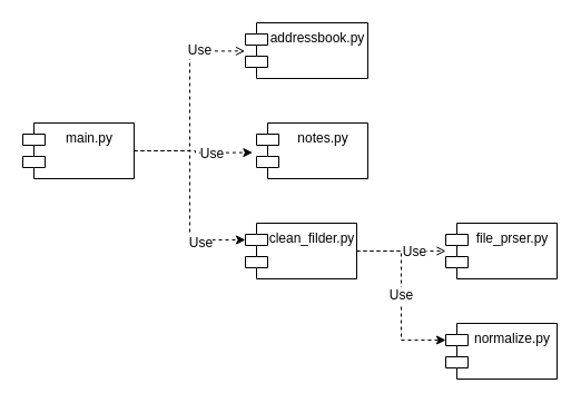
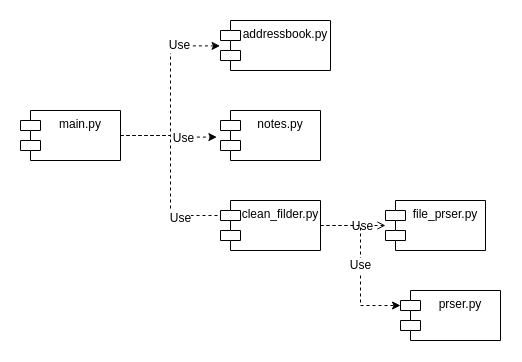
- <mxCell id="2" style="edgeStyle=orthogonalEdgeStyle;rounded=0;orthogonalLoop=1;jettySize=auto;html=1;entryX=-0.004;entryY=0.508;entryDx=0;entryDy=0;entryPerimeter=0;dashed=1;endArrow=open;" edge="1" parent="1" source="8" target="14"><mxGeometry relative="1" as="geometry" /></mxCell>
+ <mxCell id="2" style="edgeStyle=orthogonalEdgeStyle;rounded=0;orthogonalLoop=1;jettySize=auto;html=1;entryX=-0.004;entryY=0.508;entryDx=0;entryDy=0;entryPerimeter=0;dashed=1;" edge="1" parent="1" source="8" target="14"><mxGeometry relative="1" as="geometry" /></mxCell>
- <mxCell id="9" value="notes.py" style="shape=module;align=left;spacingLeft=20;align=center;verticalAlign=top;" vertex="1" parent="1"><mxGeometry x="230" y="110" width="100" height="50" as="geometry" /></mxCell>
+ <mxCell id="9" value="notes.py" style="shape=module;align=left;spacingLeft=20;align=center;verticalAlign=top;" vertex="1" parent="1"><mxGeometry x="220" y="110" width="100" height="50" as="geometry" /></mxCell>
- <mxCell id="6" style="edgeStyle=orthogonalEdgeStyle;rounded=0;orthogonalLoop=1;jettySize=auto;html=1;entryX=0;entryY=0;entryDx=0;entryDy=15;entryPerimeter=0;dashed=1;" edge="1" parent="1" source="8" target="13"><mxGeometry relative="1" as="geometry" /></mxCell>
+ <mxCell id="6" style="edgeStyle=orthogonalEdgeStyle;rounded=0;orthogonalLoop=1;jettySize=auto;html=1;entryX=0;entryY=0;entryDx=0;entryDy=15;entryPerimeter=0;dashed=1;endArrow=none;" edge="1" parent="1" source="8" target="13"><mxGeometry relative="1" as="geometry" /></mxCell>
- <mxCell id="15" value="file_prser.py" style="shape=module;align=left;spacingLeft=20;align=center;verticalAlign=top;fontSize=12;" vertex="1" parent="1"><mxGeometry x="400" y="200" width="100" height="50" as="geometry" /></mxCell>
+ <mxCell id="15" value="file_prser.py" style="shape=module;align=left;spacingLeft=20;align=center;verticalAlign=top;fontSize=12;" vertex="1" parent="1"><mxGeometry x="385" y="200" width="100" height="50" as="geometry" /></mxCell>
- <mxCell id="16" value="normalize.py" style="shape=module;align=left;spacingLeft=20;align=center;verticalAlign=top;fontSize=12;" vertex="1" parent="1"><mxGeometry x="400" y="290" width="100" height="50" as="geometry" /></mxCell>
+ <mxCell id="16" value="prser.py" style="shape=module;align=left;spacingLeft=20;align=center;verticalAlign=top;fontSize=12;" vertex="1" parent="1"><mxGeometry x="400" y="290" width="100" height="50" as="geometry" /></mxCell>
